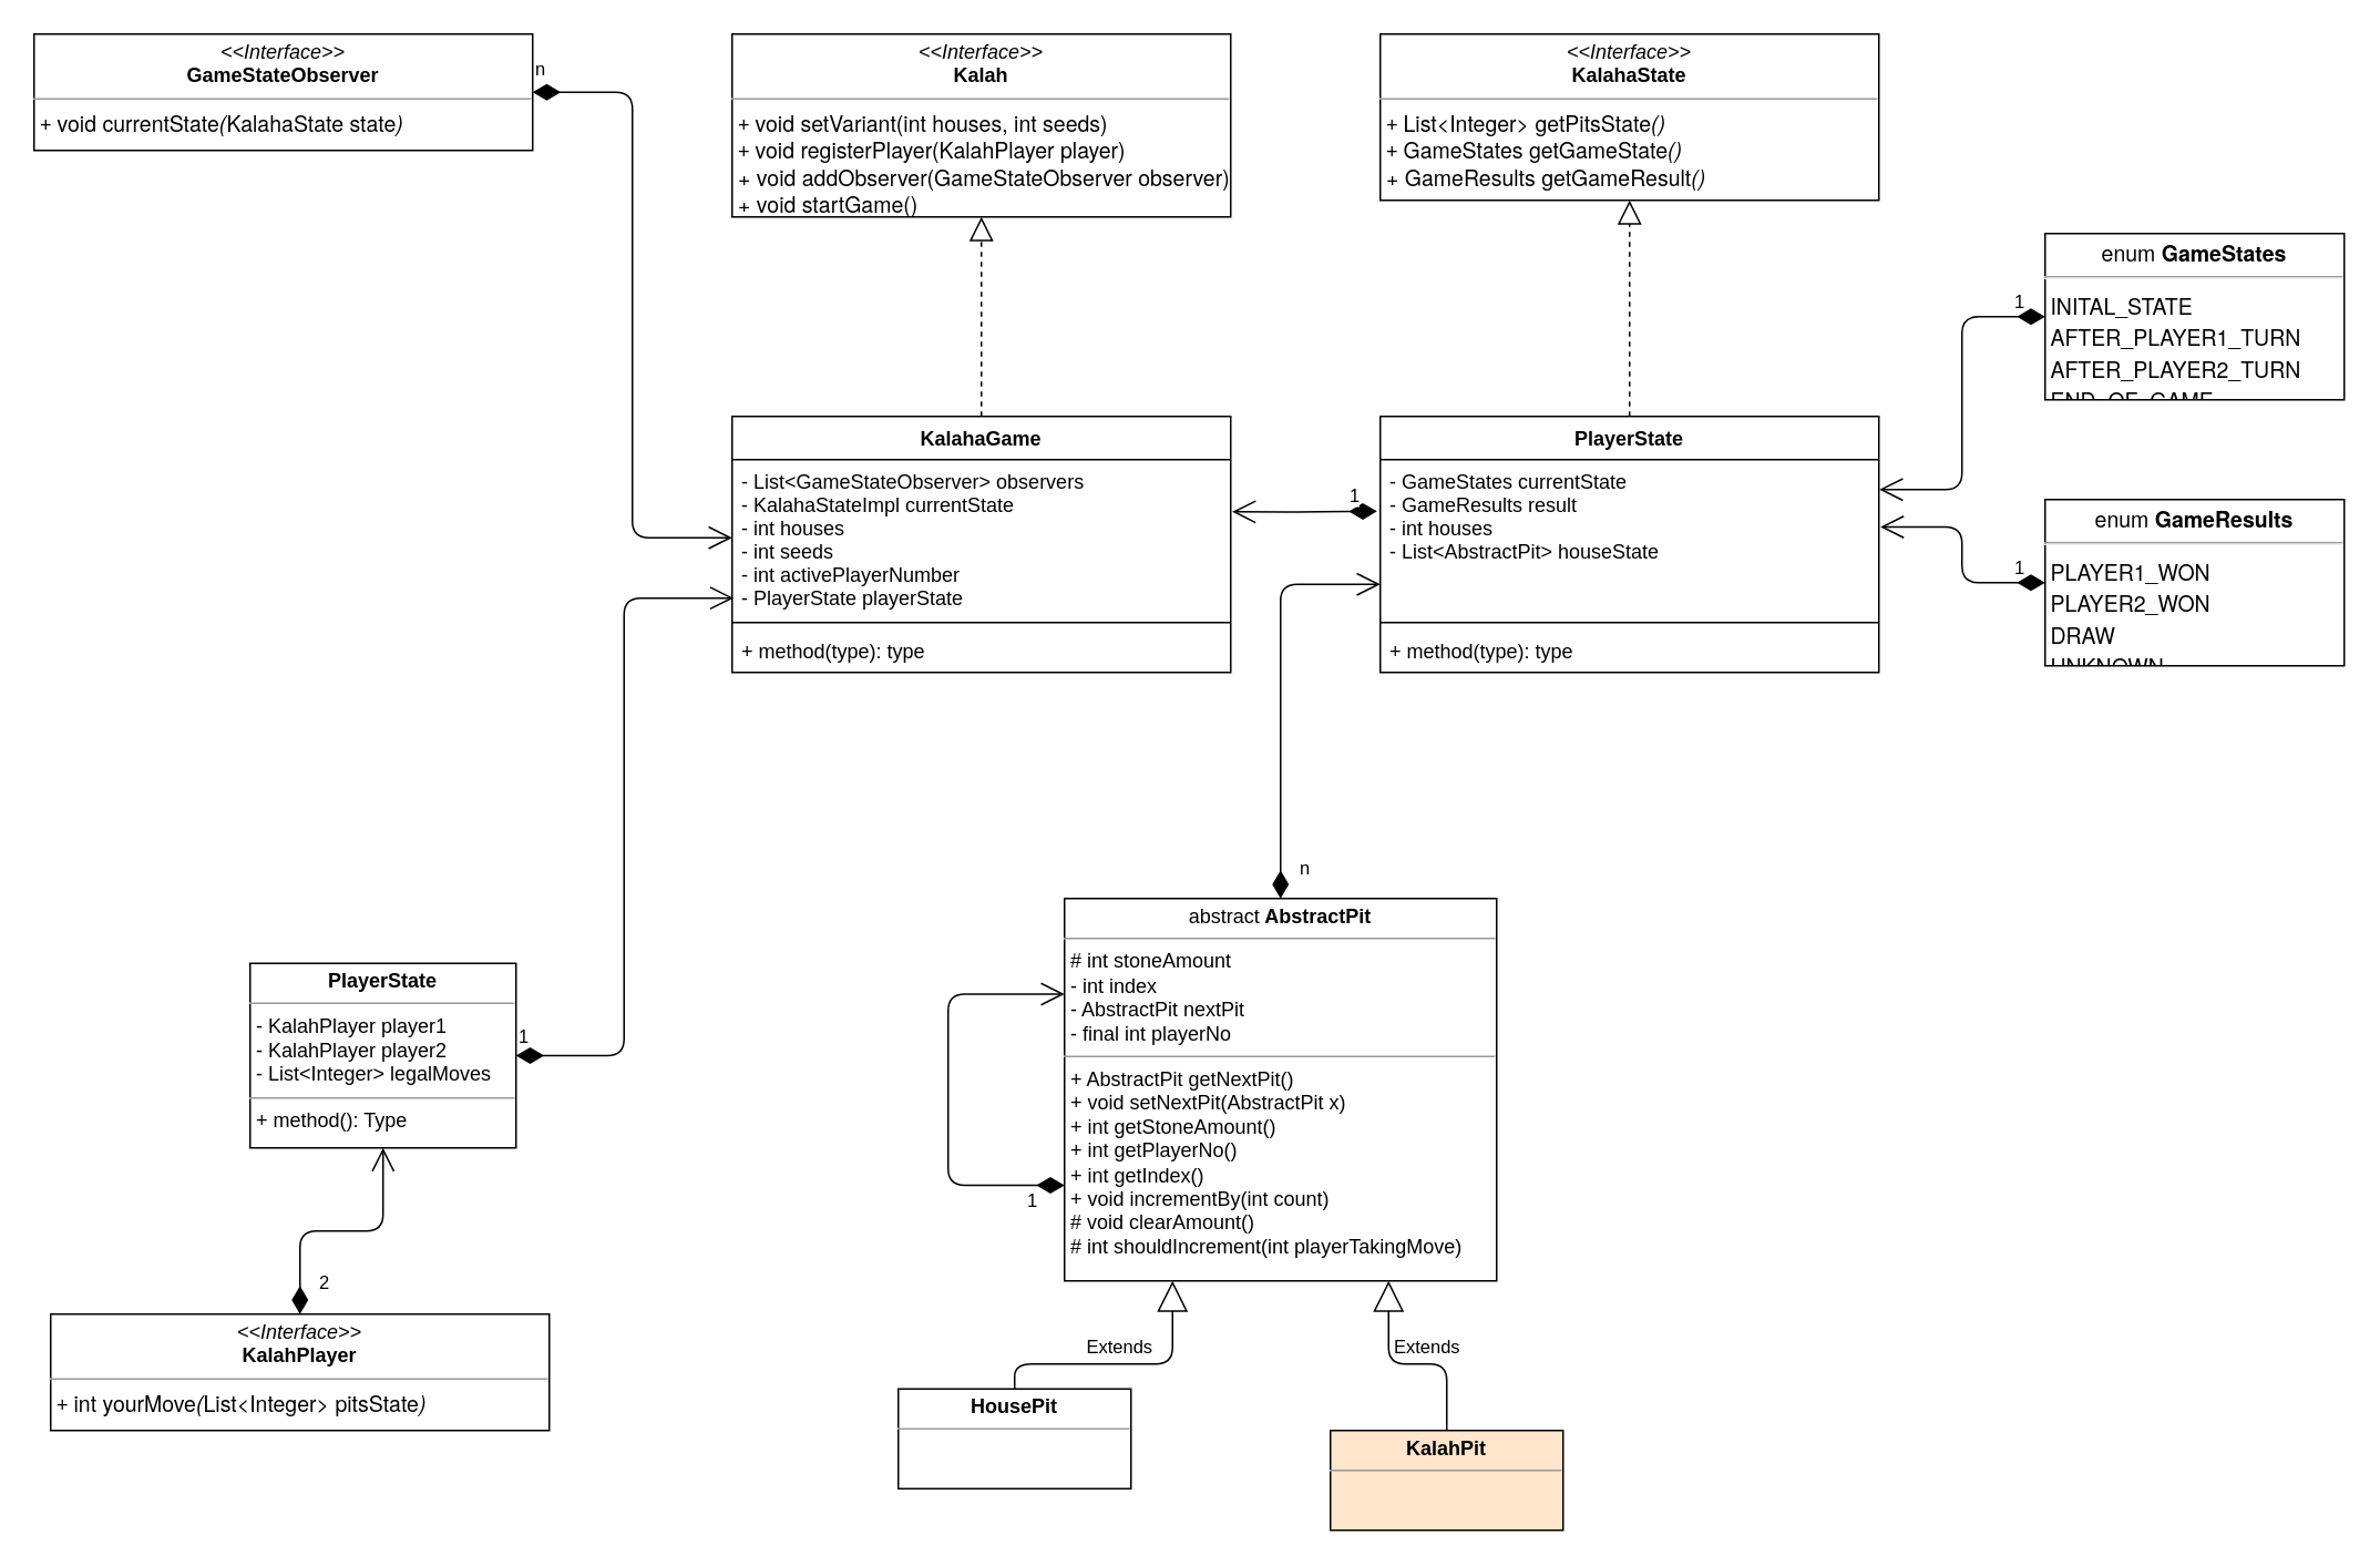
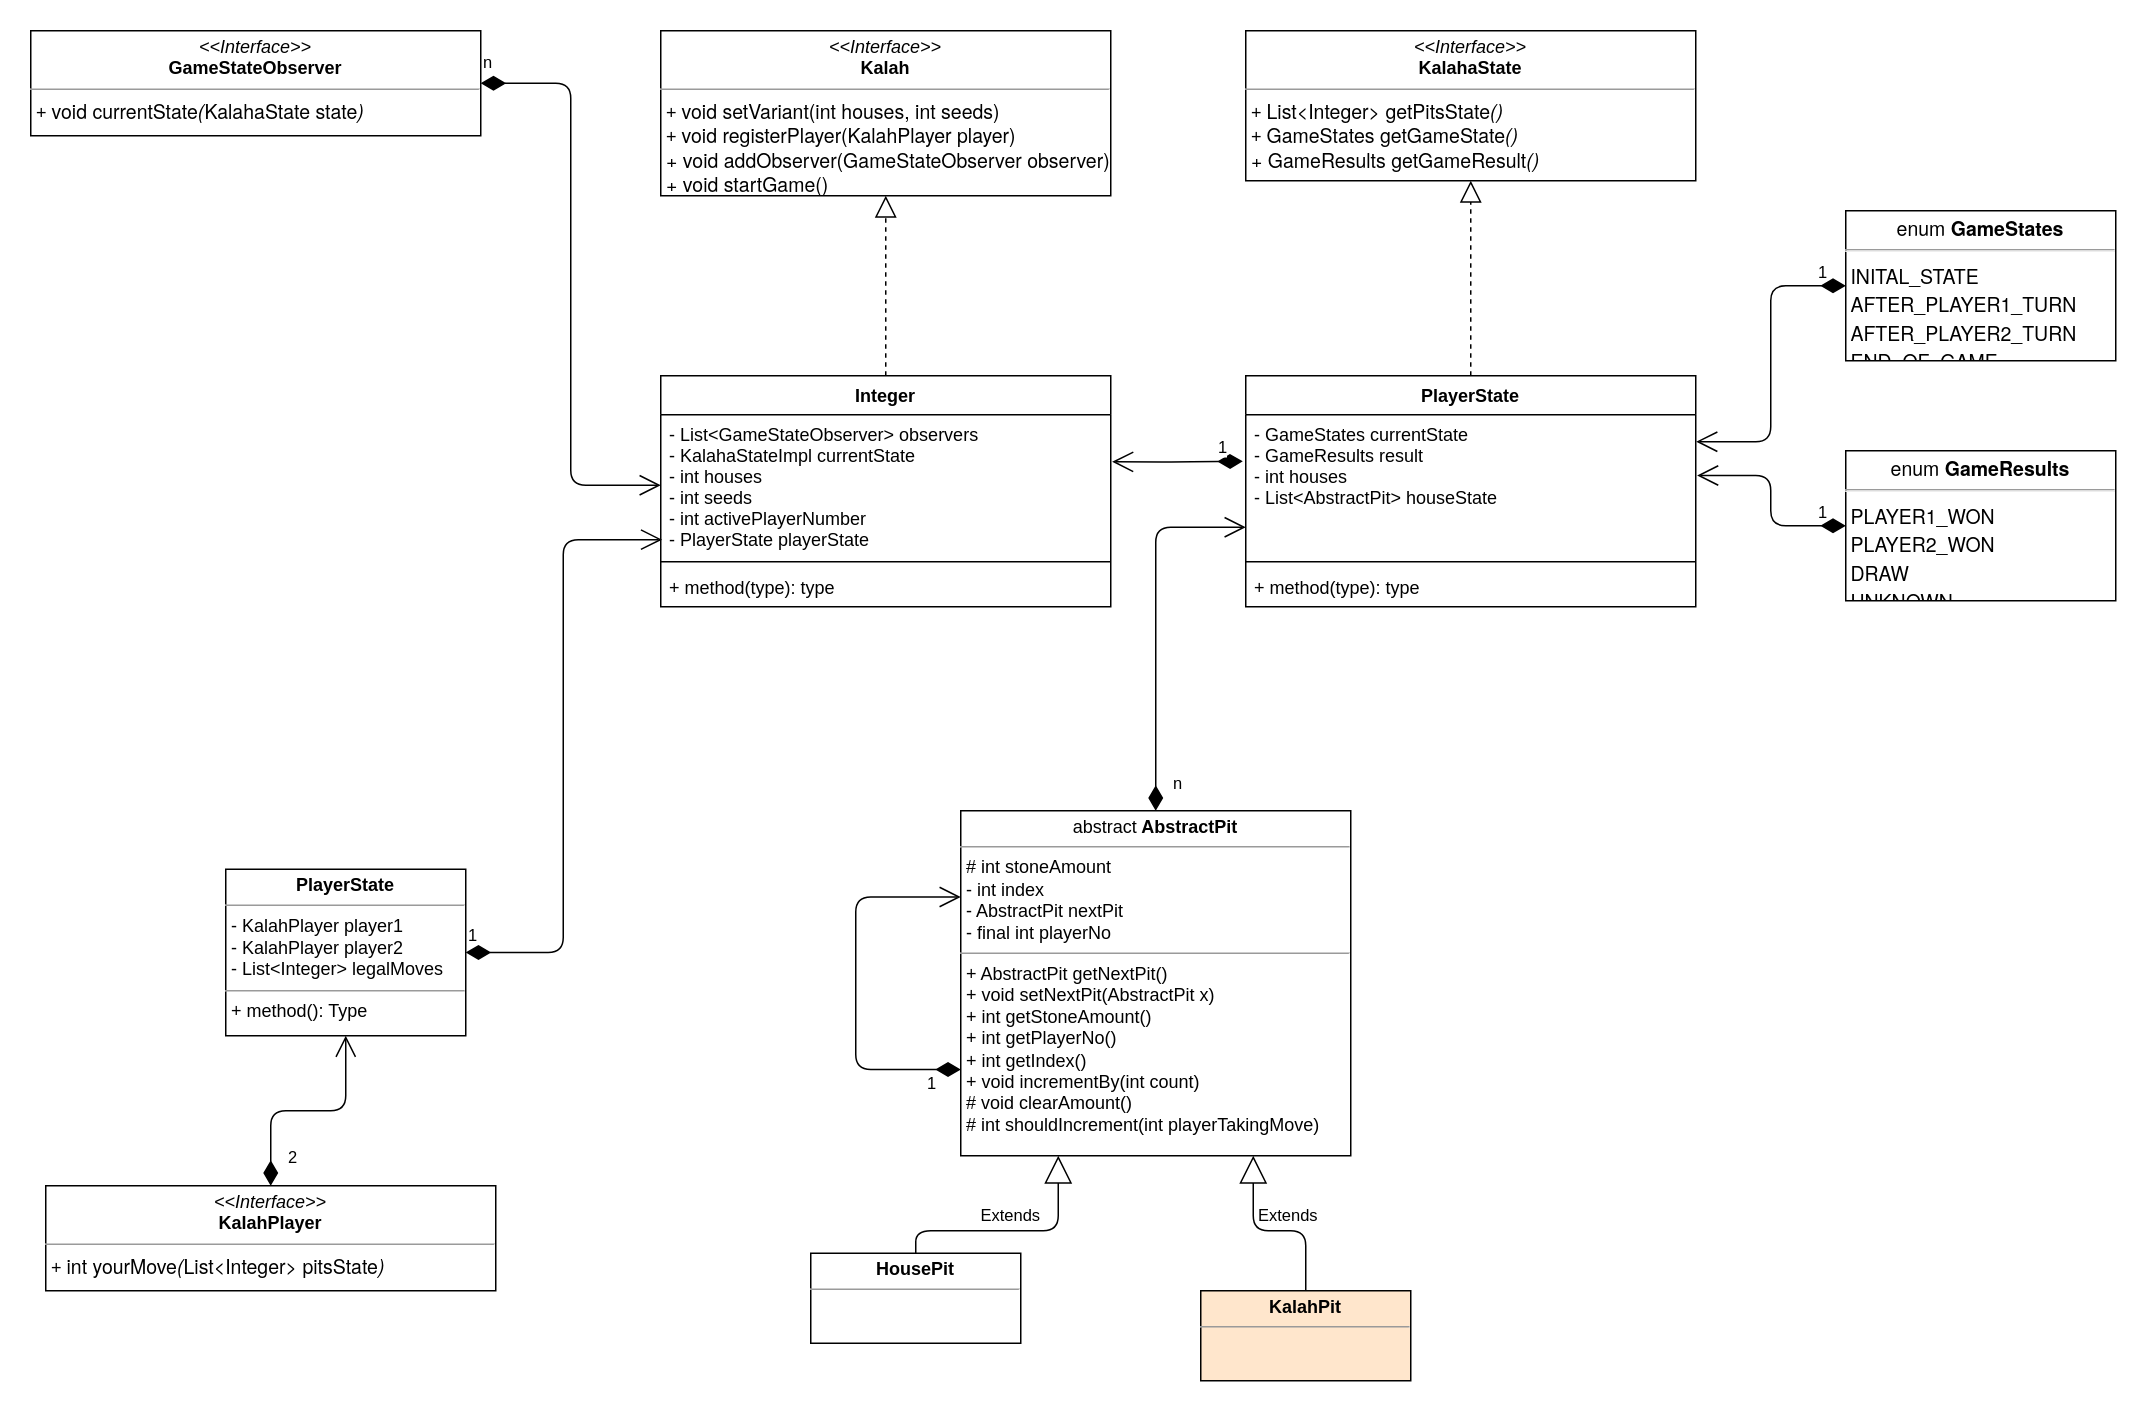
- <mxCell id="9" value="KalahaGame" style="swimlane;fontStyle=1;align=center;verticalAlign=top;childLayout=stackLayout;horizontal=1;startSize=26;horizontalStack=0;resizeParent=1;resizeParentMax=0;resizeLast=0;collapsible=1;marginBottom=0;" vertex="1" parent="1"><mxGeometry x="440" y="250" width="300" height="154" as="geometry" /></mxCell>
+ <mxCell id="9" value="Integer" style="swimlane;fontStyle=1;align=center;verticalAlign=top;childLayout=stackLayout;horizontal=1;startSize=26;horizontalStack=0;resizeParent=1;resizeParentMax=0;resizeLast=0;collapsible=1;marginBottom=0;" vertex="1" parent="1"><mxGeometry x="440" y="250" width="300" height="154" as="geometry" /></mxCell>
